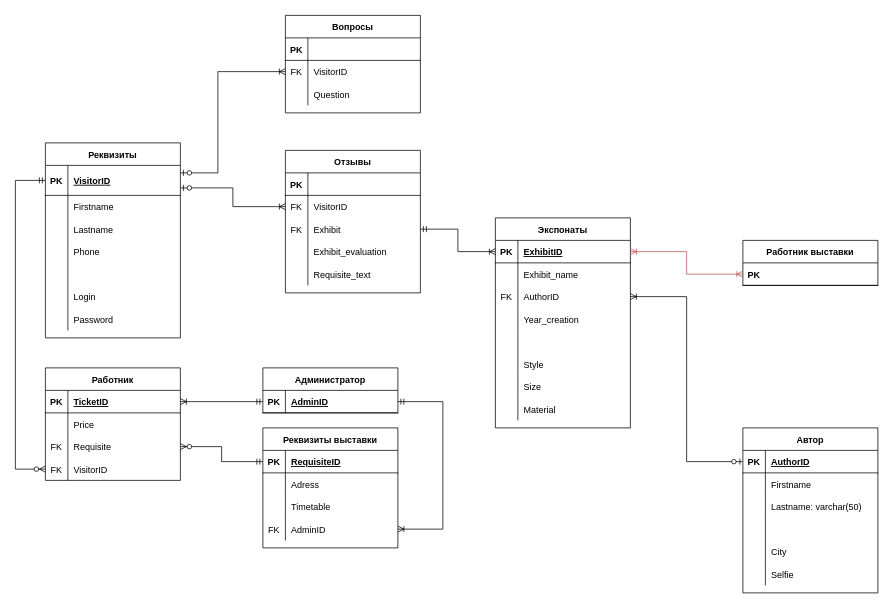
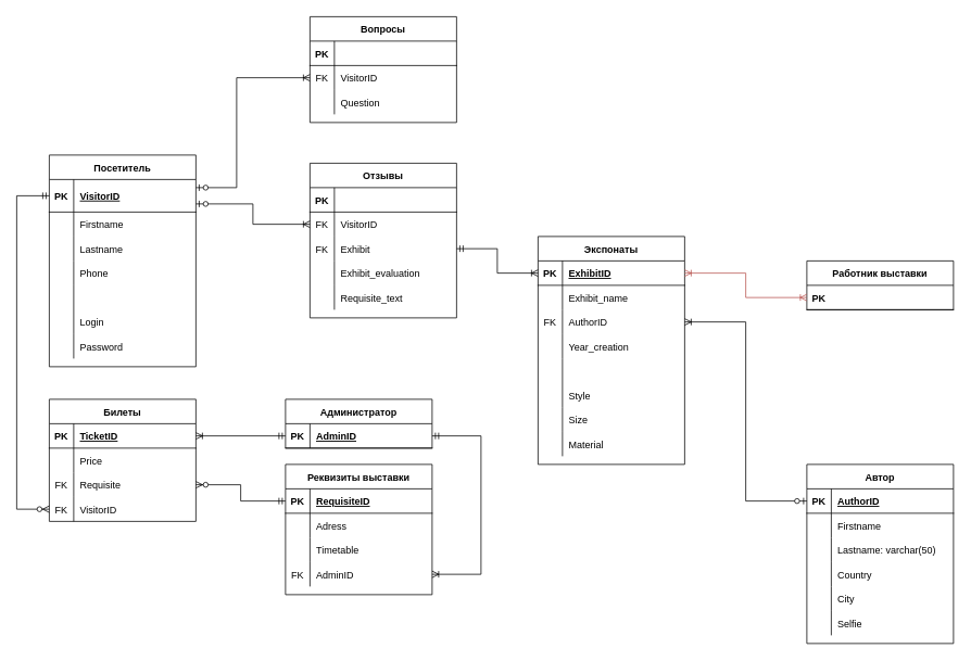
- <mxCell id="2" value="Реквизиты" style="shape=table;startSize=30;container=1;collapsible=1;childLayout=tableLayout;fixedRows=1;rowLines=0;fontStyle=1;align=center;resizeLast=1;" parent="1" vertex="1"><mxGeometry x="60" y="190" width="180" height="260" as="geometry"><mxRectangle x="50" y="50" width="100" height="30" as="alternateBounds" /></mxGeometry></mxCell>
+ <mxCell id="2" value="Посетитель" style="shape=table;startSize=30;container=1;collapsible=1;childLayout=tableLayout;fixedRows=1;rowLines=0;fontStyle=1;align=center;resizeLast=1;" parent="1" vertex="1"><mxGeometry x="60" y="190" width="180" height="260" as="geometry"><mxRectangle x="50" y="50" width="100" height="30" as="alternateBounds" /></mxGeometry></mxCell>
- <mxCell id="56" value="Работник" style="shape=table;startSize=30;container=1;collapsible=1;childLayout=tableLayout;fixedRows=1;rowLines=0;fontStyle=1;align=center;resizeLast=1;" parent="1" vertex="1"><mxGeometry x="60" y="490" width="180" height="150" as="geometry" /></mxCell>
+ <mxCell id="56" value="Билеты" style="shape=table;startSize=30;container=1;collapsible=1;childLayout=tableLayout;fixedRows=1;rowLines=0;fontStyle=1;align=center;resizeLast=1;" parent="1" vertex="1"><mxGeometry x="60" y="490" width="180" height="150" as="geometry" /></mxCell>
+ <mxCell id="108" value="Country" style="shape=partialRectangle;connectable=0;fillColor=none;top=0;left=0;bottom=0;right=0;align=left;spacingLeft=6;overflow=hidden;" parent="106" vertex="1"><mxGeometry x="30" width="150" height="30" as="geometry"><mxRectangle width="150" height="30" as="alternateBounds" /></mxGeometry></mxCell>
